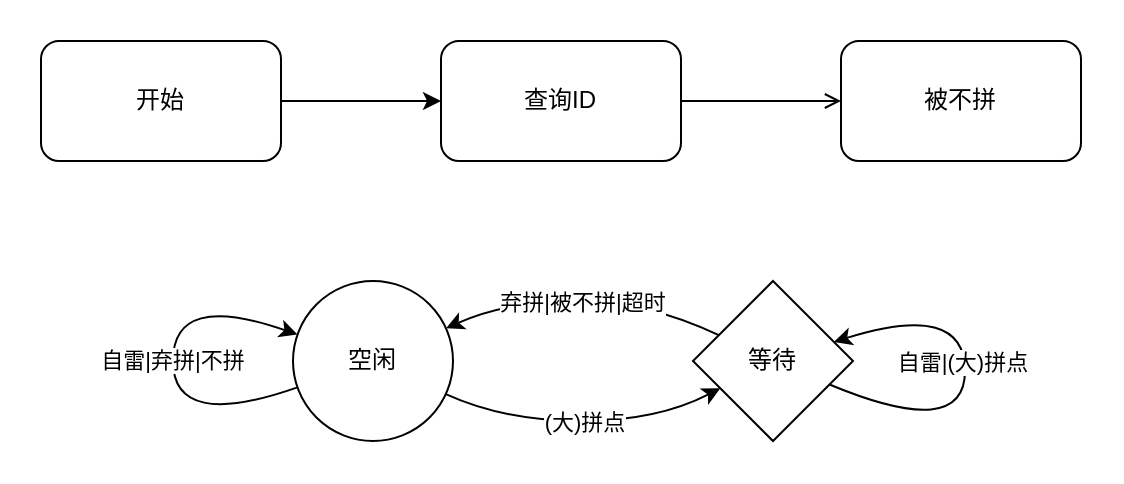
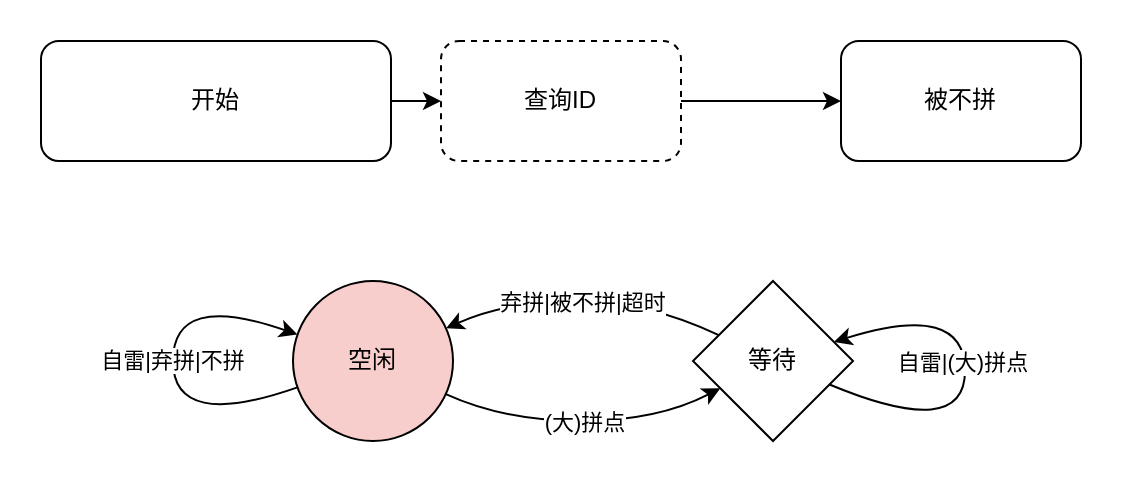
- <mxCell id="3" value="开始" style="rounded=1;whiteSpace=wrap;html=1;" vertex="1" parent="1"><mxGeometry x="20" y="20" width="120" height="60" as="geometry" /></mxCell>
+ <mxCell id="3" value="开始" style="rounded=1;whiteSpace=wrap;html=1;" vertex="1" parent="1"><mxGeometry x="20" y="20" width="175" height="60" as="geometry" /></mxCell>
- <mxCell id="5" value="查询ID" style="rounded=1;whiteSpace=wrap;html=1;" vertex="1" parent="1"><mxGeometry x="220" y="20" width="120" height="60" as="geometry" /></mxCell>
+ <mxCell id="5" value="查询ID" style="rounded=1;whiteSpace=wrap;html=1;dashed=1;" vertex="1" parent="1"><mxGeometry x="220" y="20" width="120" height="60" as="geometry" /></mxCell>
- <mxCell id="4" value="" style="edgeStyle=orthogonalEdgeStyle;rounded=0;orthogonalLoop=1;jettySize=auto;html=1;curved=1;endArrow=open;" edge="1" parent="1" source="5" target="6"><mxGeometry relative="1" as="geometry" /></mxCell>
+ <mxCell id="4" value="" style="edgeStyle=orthogonalEdgeStyle;rounded=0;orthogonalLoop=1;jettySize=auto;html=1;curved=1;" edge="1" parent="1" source="5" target="6"><mxGeometry relative="1" as="geometry" /></mxCell>
- <mxCell id="7" value="空闲" style="ellipse;whiteSpace=wrap;html=1;aspect=fixed;" vertex="1" parent="1"><mxGeometry x="146" y="140" width="80" height="80" as="geometry" /></mxCell>
+ <mxCell id="7" value="空闲" style="ellipse;whiteSpace=wrap;html=1;aspect=fixed;fillColor=#f8cecc;" vertex="1" parent="1"><mxGeometry x="146" y="140" width="80" height="80" as="geometry" /></mxCell>
